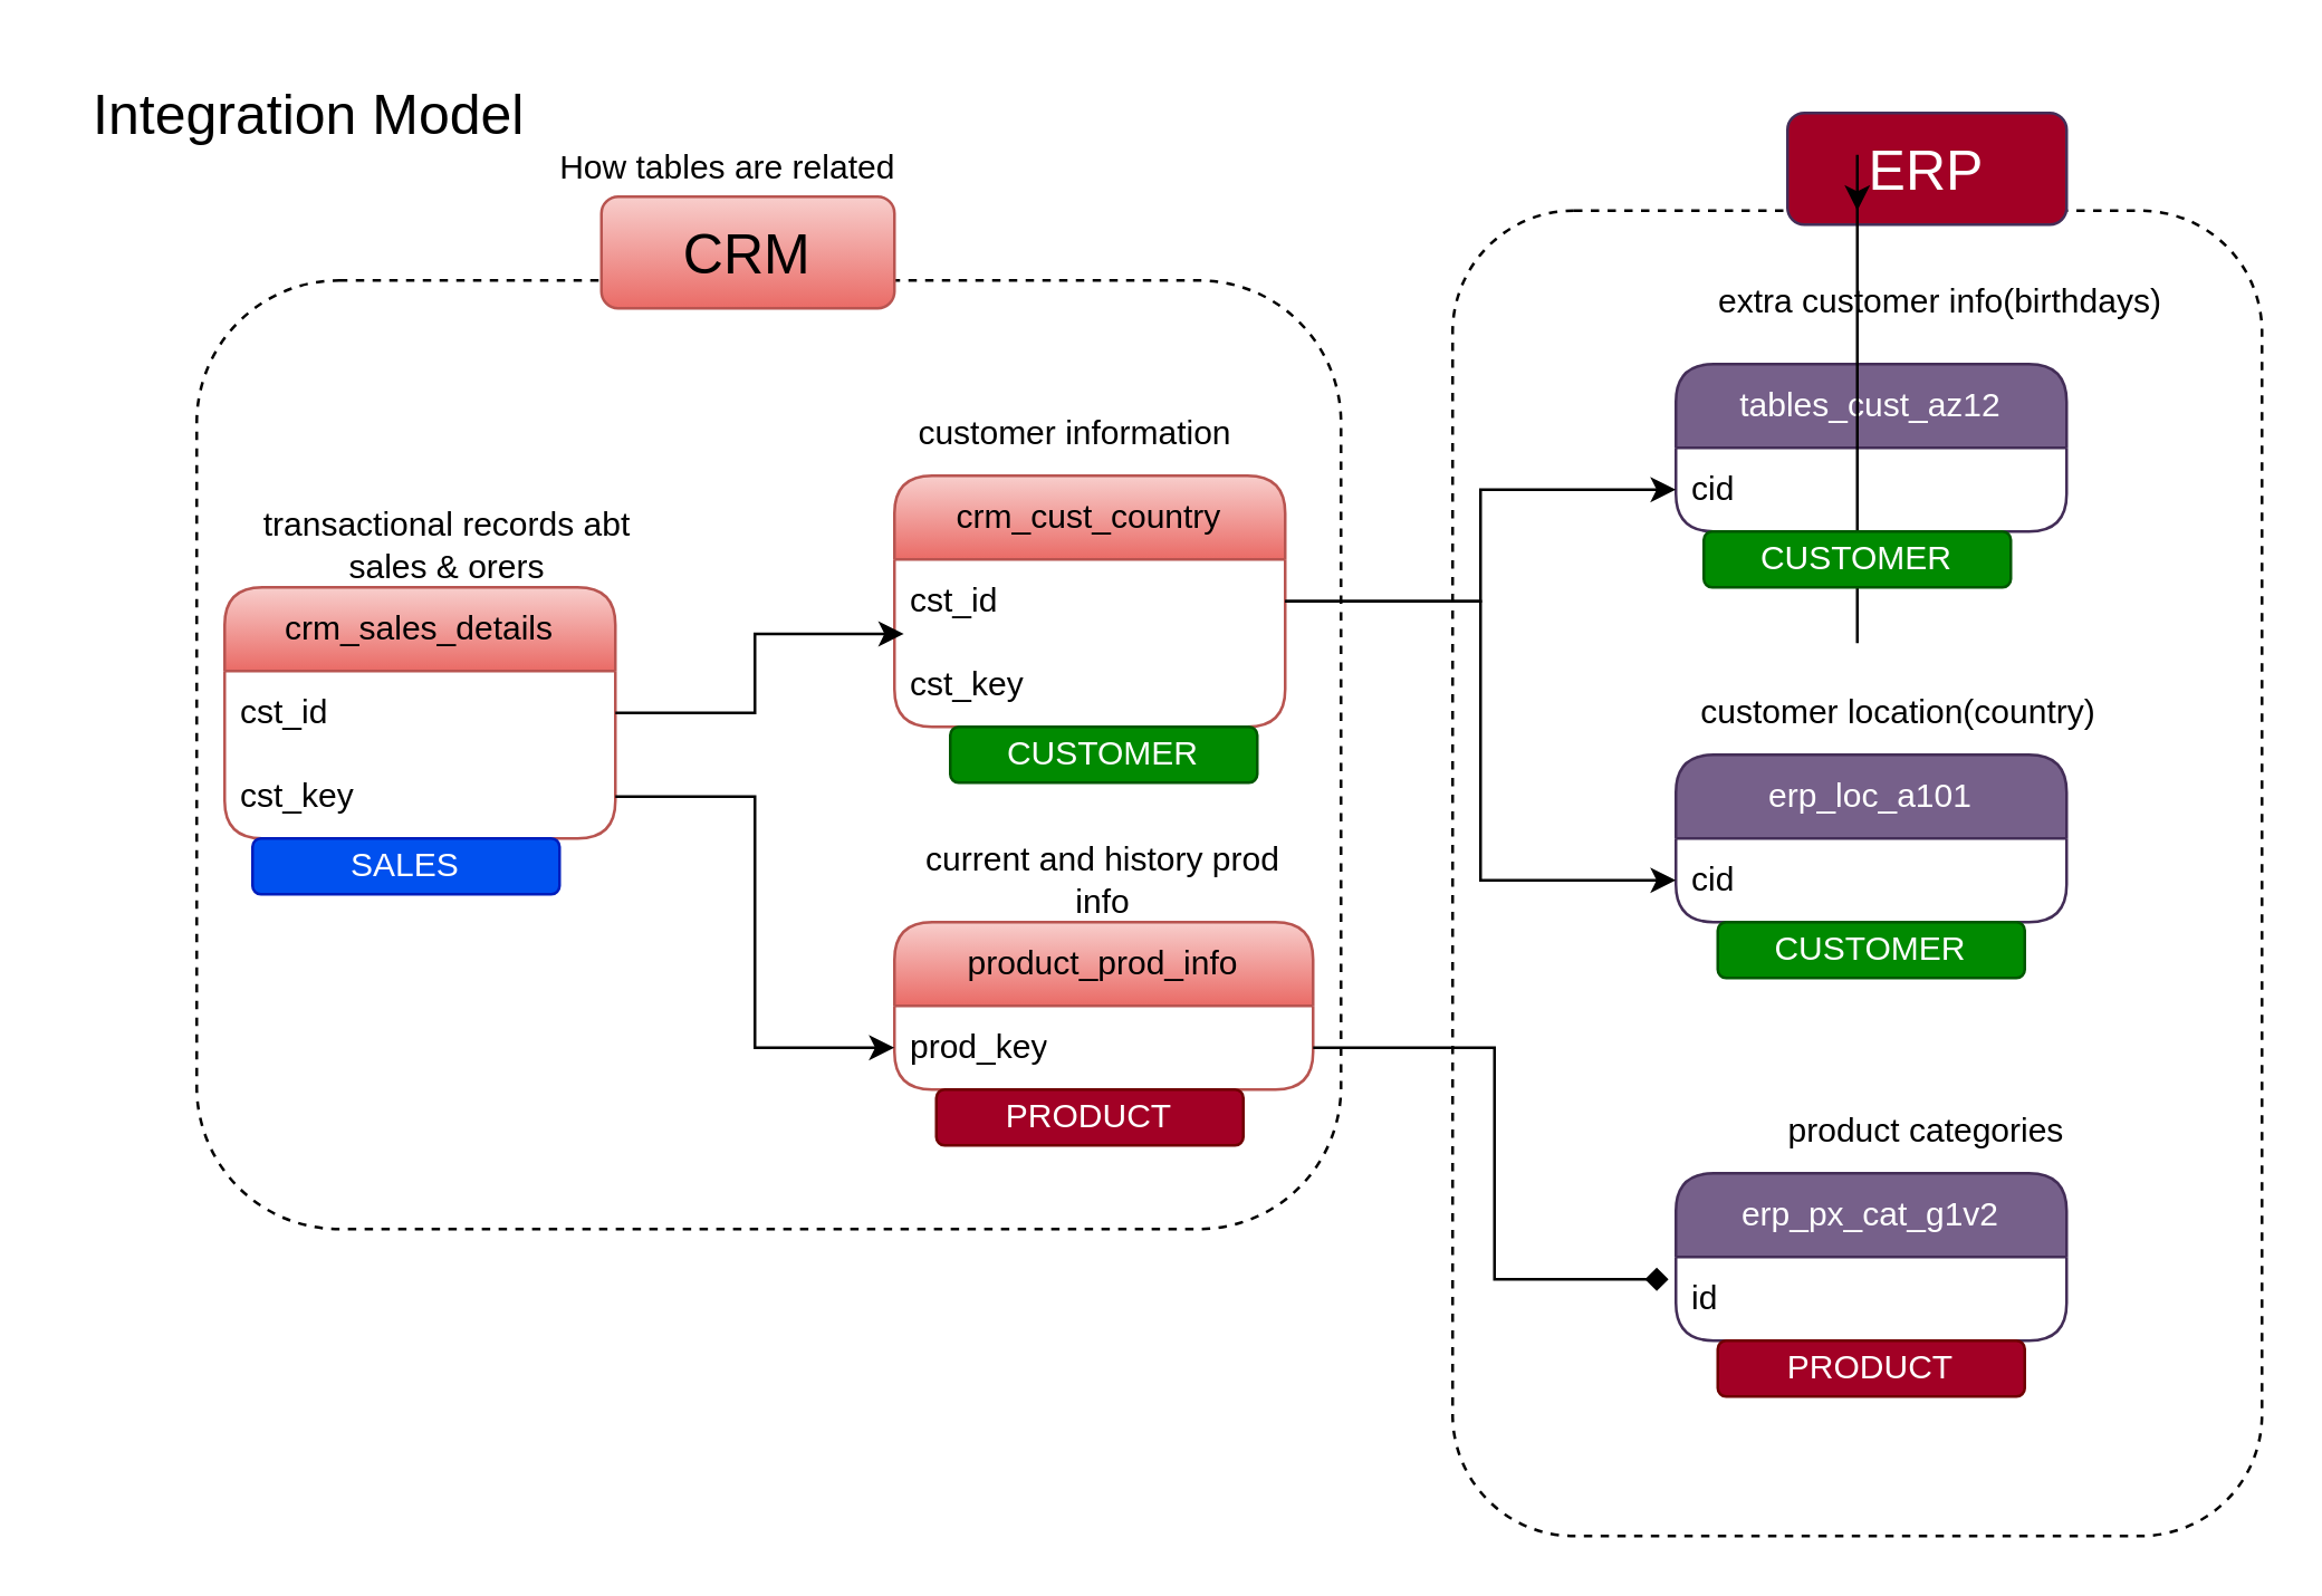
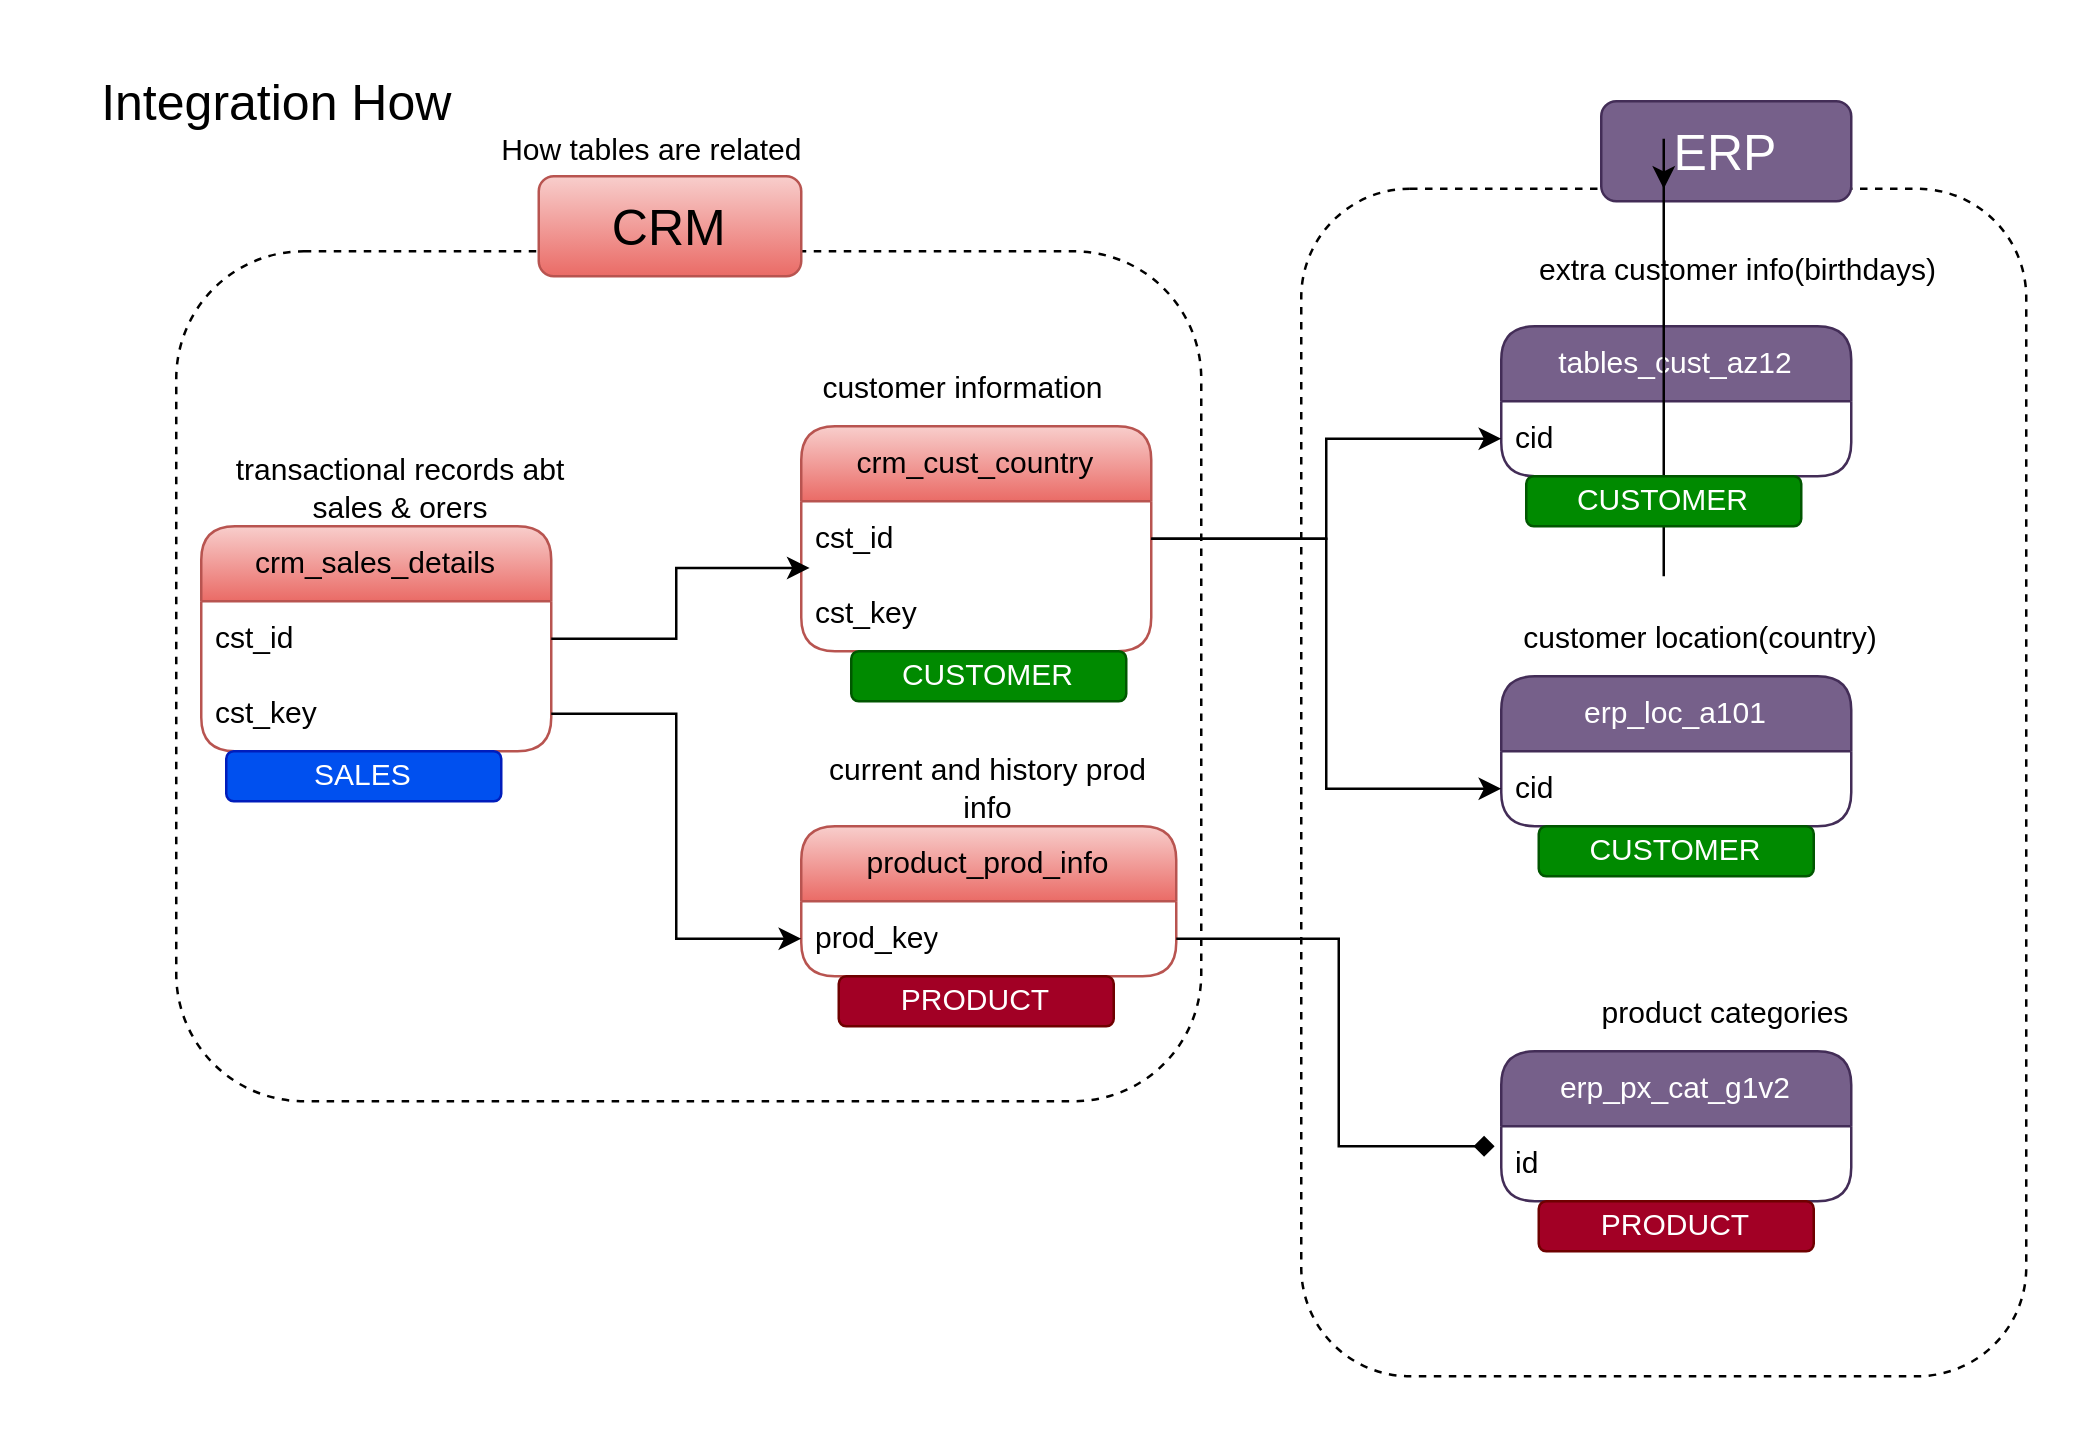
- <mxCell id="2" value="&lt;font style=&quot;font-size: 20px;&quot;&gt;Integration Model&lt;/font&gt;" style="text;html=1;align=center;verticalAlign=middle;resizable=0;points=[];autosize=1;strokeColor=none;fillColor=none;" parent="1" vertex="1"><mxGeometry x="20" y="20" width="180" height="40" as="geometry" /></mxCell>
+ <mxCell id="2" value="&lt;font style=&quot;font-size: 20px;&quot;&gt;Integration How&lt;/font&gt;" style="text;html=1;align=center;verticalAlign=middle;resizable=0;points=[];autosize=1;strokeColor=none;fillColor=none;" parent="1" vertex="1"><mxGeometry x="20" y="20" width="180" height="40" as="geometry" /></mxCell>
- <mxCell id="32" value="&lt;font style=&quot;font-size: 20px;&quot;&gt;ERP&lt;/font&gt;" style="rounded=1;whiteSpace=wrap;html=1;fillColor=#a20025;fontColor=#ffffff;strokeColor=#432D57;" parent="1" vertex="1"><mxGeometry x="640" y="40" width="100" height="40" as="geometry" /></mxCell>
+ <mxCell id="32" value="&lt;font style=&quot;font-size: 20px;&quot;&gt;ERP&lt;/font&gt;" style="rounded=1;whiteSpace=wrap;html=1;fillColor=#76608a;fontColor=#ffffff;strokeColor=#432D57;" parent="1" vertex="1"><mxGeometry x="640" y="40" width="100" height="40" as="geometry" /></mxCell>
